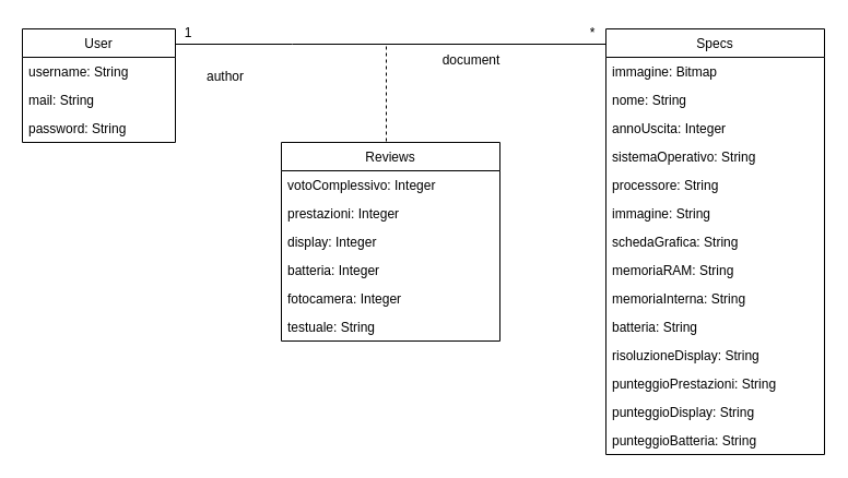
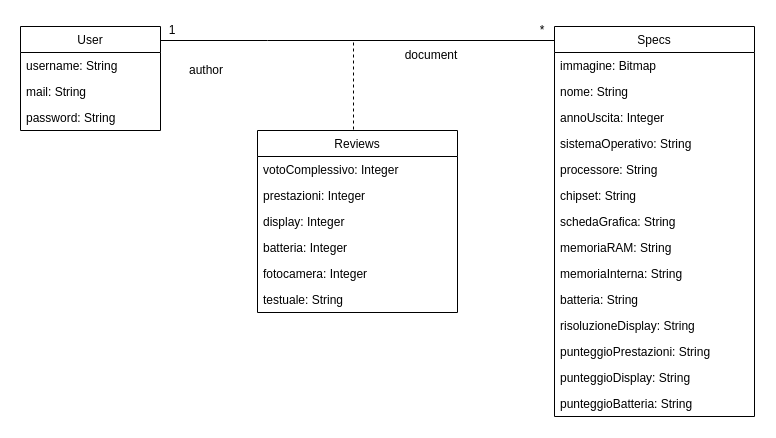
- <mxCell id="17" value="immagine: String" style="text;strokeColor=none;fillColor=none;align=left;verticalAlign=top;spacingLeft=4;spacingRight=4;overflow=hidden;rotatable=0;points=[[0,0.5],[1,0.5]];portConstraint=eastwest;fontSize=12;" parent="11" vertex="1"><mxGeometry y="156" width="200" height="26" as="geometry" /></mxCell>
+ <mxCell id="17" value="chipset: String" style="text;strokeColor=none;fillColor=none;align=left;verticalAlign=top;spacingLeft=4;spacingRight=4;overflow=hidden;rotatable=0;points=[[0,0.5],[1,0.5]];portConstraint=eastwest;fontSize=12;" parent="11" vertex="1"><mxGeometry y="156" width="200" height="26" as="geometry" /></mxCell>
